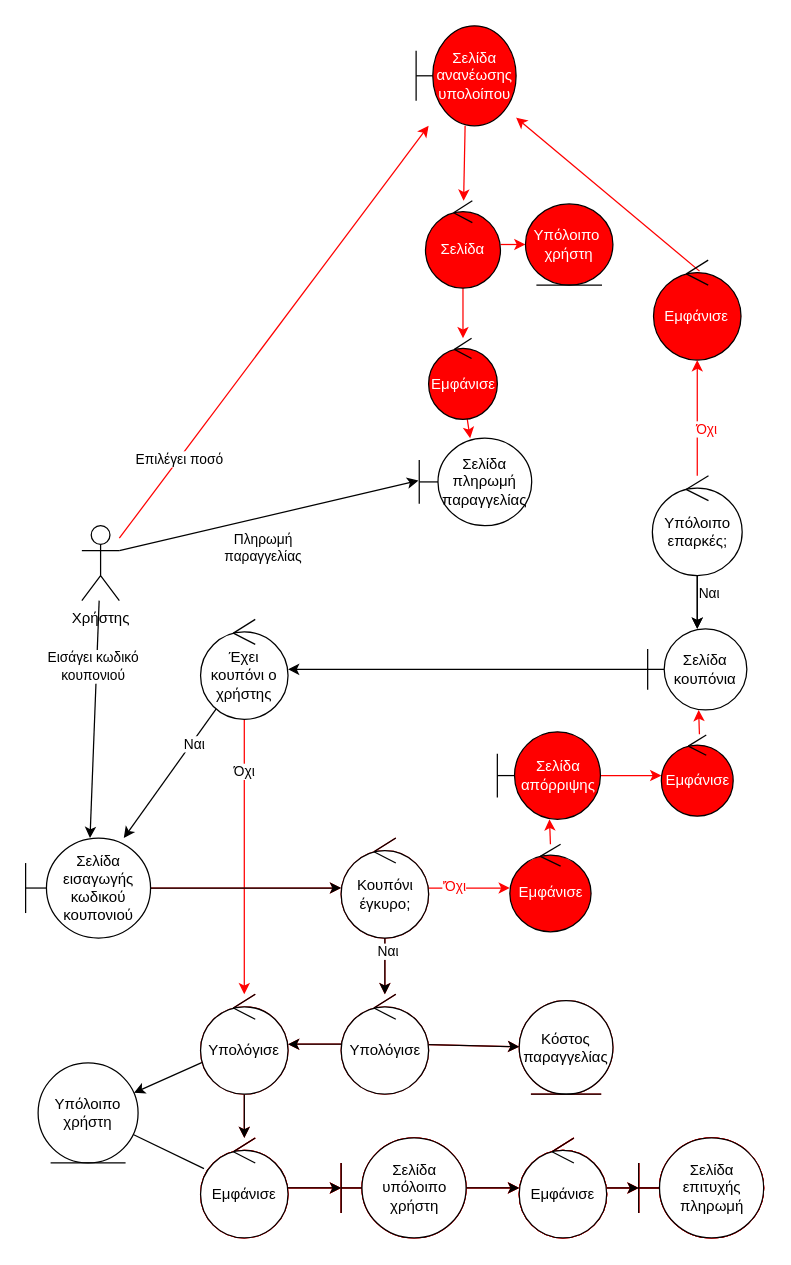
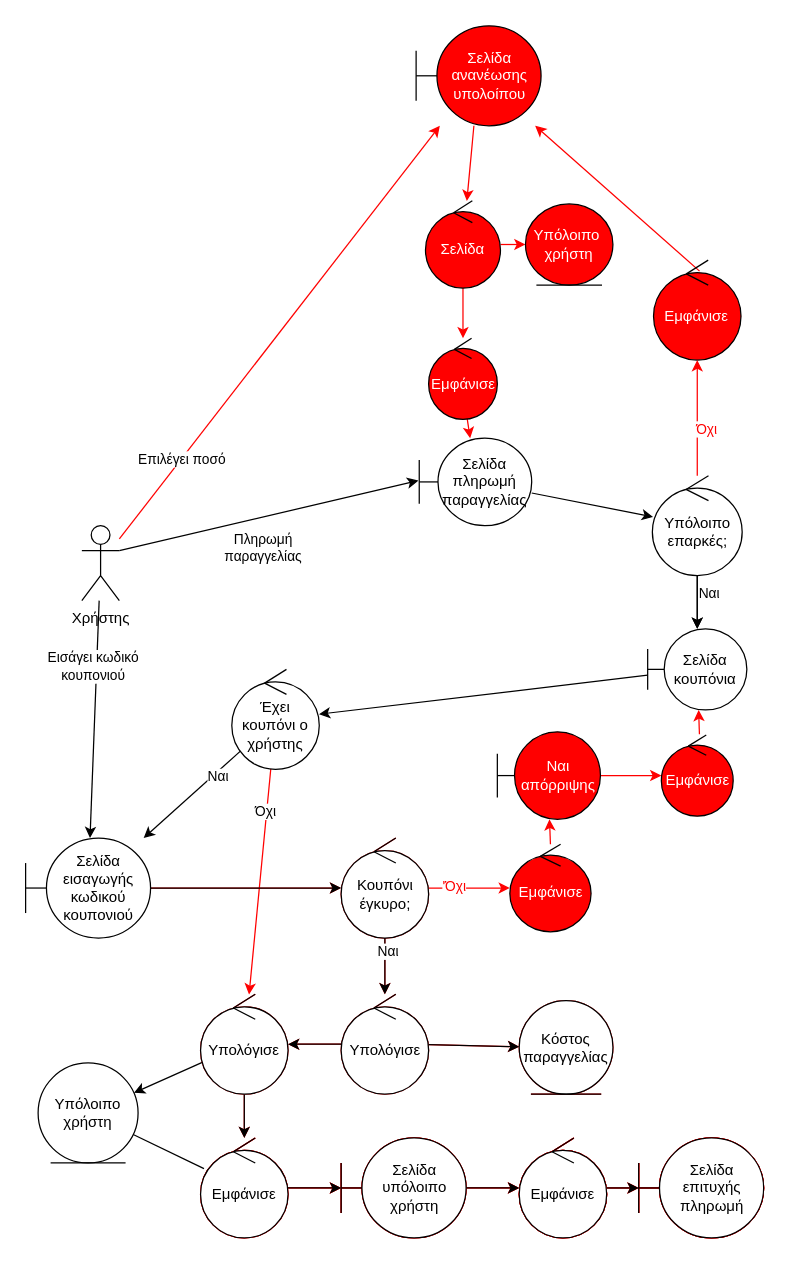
- <mxCell id="21" value="Σελίδα ανανέωσης υπολοίπου" style="shape=umlBoundary;whiteSpace=wrap;html=1;fontColor=#FFFFFF;fillColor=#FF0000;" parent="1" vertex="1"><mxGeometry x="332.5" y="20" width="80" height="80" as="geometry" /></mxCell>
+ <mxCell id="21" value="Σελίδα ανανέωσης υπολοίπου" style="shape=umlBoundary;whiteSpace=wrap;html=1;fontColor=#FFFFFF;fillColor=#FF0000;" parent="1" vertex="1"><mxGeometry x="332.5" y="20" width="100" height="80" as="geometry" /></mxCell>
+ <mxCell id="10" value="" style="edgeStyle=none;rounded=0;orthogonalLoop=1;jettySize=auto;html=1;strokeColor=#000000;fontColor=#000000;" parent="1" source="11" target="19" edge="1"><mxGeometry relative="1" as="geometry" /></mxCell>
- <mxCell id="32" value="&lt;font&gt;Έχει κουπόνι ο χρήστης&lt;/font&gt;" style="ellipse;shape=umlControl;whiteSpace=wrap;html=1;strokeColor=#000000;fontColor=#000000;" parent="1" vertex="1"><mxGeometry x="160" y="495" width="70" height="80" as="geometry" /></mxCell>
+ <mxCell id="32" value="&lt;font&gt;Έχει κουπόνι ο χρήστης&lt;/font&gt;" style="ellipse;shape=umlControl;whiteSpace=wrap;html=1;strokeColor=#000000;fontColor=#000000;" parent="1" vertex="1"><mxGeometry x="185" y="535" width="70" height="80" as="geometry" /></mxCell>
- <mxCell id="43" value="&lt;font color=&quot;#ffffff&quot;&gt;Σελίδα απόρριψης&lt;/font&gt;" style="shape=umlBoundary;whiteSpace=wrap;html=1;fontColor=#000000;fillColor=#FF0000;" parent="1" vertex="1"><mxGeometry x="397.5" y="585" width="82.5" height="70" as="geometry" /></mxCell>
+ <mxCell id="43" value="&lt;font color=&quot;#ffffff&quot;&gt;Ναι απόρριψης&lt;/font&gt;" style="shape=umlBoundary;whiteSpace=wrap;html=1;fontColor=#000000;fillColor=#FF0000;" parent="1" vertex="1"><mxGeometry x="397.5" y="585" width="82.5" height="70" as="geometry" /></mxCell>
